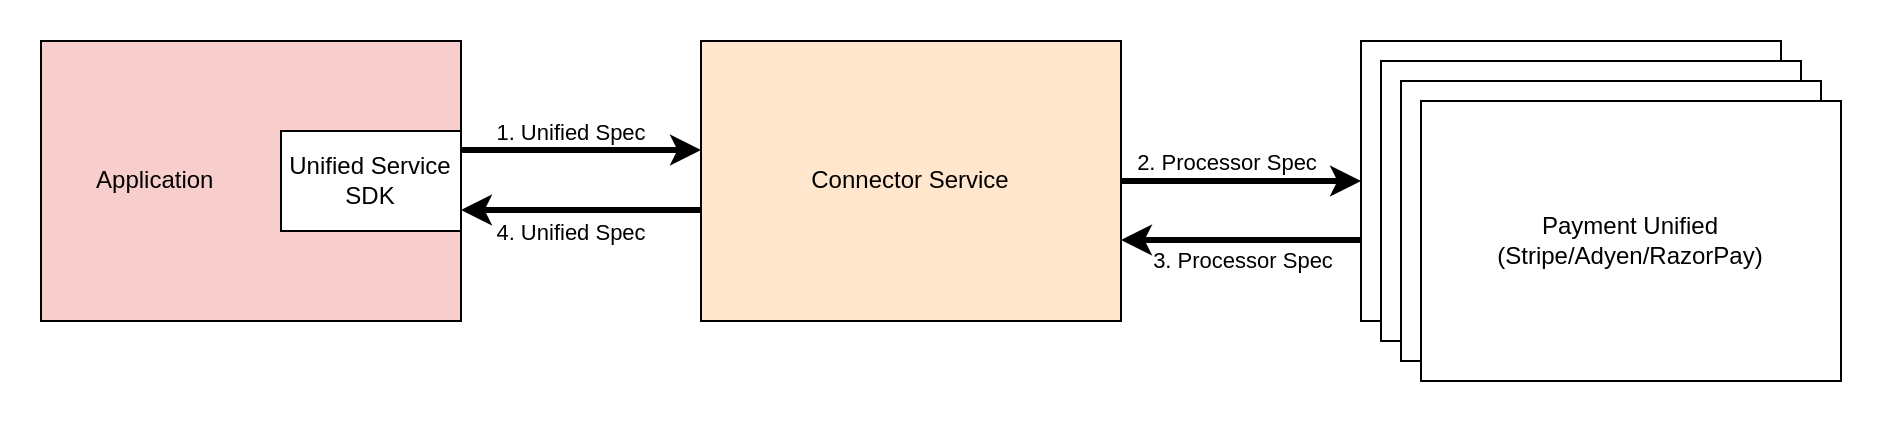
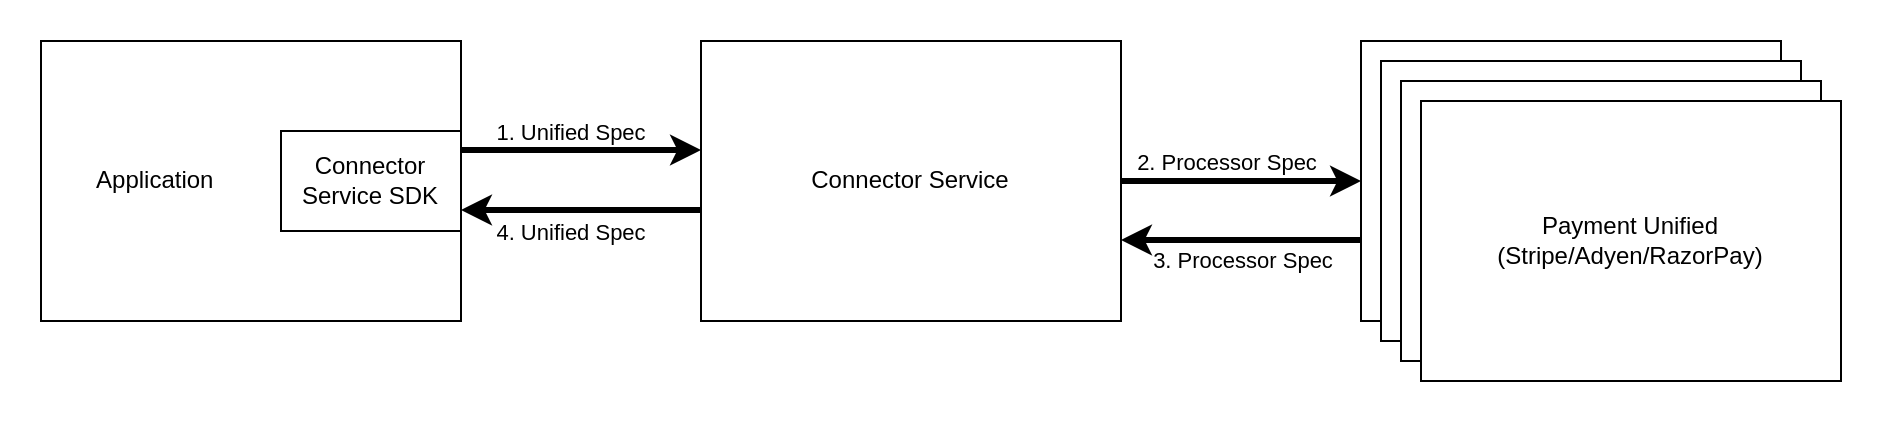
- <mxCell id="2" value="&amp;nbsp; &amp;nbsp; &amp;nbsp; &amp;nbsp; Application" style="rounded=0;whiteSpace=wrap;html=1;align=left;fillColor=#f8cecc;" vertex="1" parent="1"><mxGeometry x="20" y="20" width="210" height="140" as="geometry" /></mxCell>
+ <mxCell id="2" value="&amp;nbsp; &amp;nbsp; &amp;nbsp; &amp;nbsp; Application" style="rounded=0;whiteSpace=wrap;html=1;align=left;" vertex="1" parent="1"><mxGeometry x="20" y="20" width="210" height="140" as="geometry" /></mxCell>
- <mxCell id="5" value="Unified Service SDK" style="rounded=0;whiteSpace=wrap;html=1;" vertex="1" parent="1"><mxGeometry x="140" y="65" width="90" height="50" as="geometry" /></mxCell>
+ <mxCell id="5" value="Connector Service SDK" style="rounded=0;whiteSpace=wrap;html=1;" vertex="1" parent="1"><mxGeometry x="140" y="65" width="90" height="50" as="geometry" /></mxCell>
- <mxCell id="8" value="Connector Service" style="rounded=0;whiteSpace=wrap;html=1;fillColor=#ffe6cc;" vertex="1" parent="1"><mxGeometry x="350" y="20" width="210" height="140" as="geometry" /></mxCell>
+ <mxCell id="8" value="Connector Service" style="rounded=0;whiteSpace=wrap;html=1;" vertex="1" parent="1"><mxGeometry x="350" y="20" width="210" height="140" as="geometry" /></mxCell>
